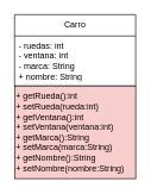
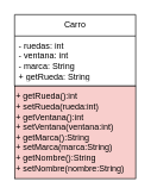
- <mxCell id="3" value="- ruedas: int&lt;br&gt;- ventana: int&lt;br&gt;- marca: String&lt;br&gt;+ nombre: String" style="text;strokeColor=none;fillColor=none;align=left;verticalAlign=middle;spacingLeft=4;spacingRight=4;overflow=hidden;points=[[0,0.5],[1,0.5]];portConstraint=eastwest;rotatable=0;whiteSpace=wrap;html=1;" vertex="1" parent="2"><mxGeometry y="30" width="170" height="70" as="geometry" /></mxCell>
+ <mxCell id="3" value="- ruedas: int&lt;br&gt;- ventana: int&lt;br&gt;- marca: String&lt;br&gt;+ getRueda: String" style="text;strokeColor=none;fillColor=none;align=left;verticalAlign=middle;spacingLeft=4;spacingRight=4;overflow=hidden;points=[[0,0.5],[1,0.5]];portConstraint=eastwest;rotatable=0;whiteSpace=wrap;html=1;" vertex="1" parent="2"><mxGeometry y="30" width="170" height="70" as="geometry" /></mxCell>
